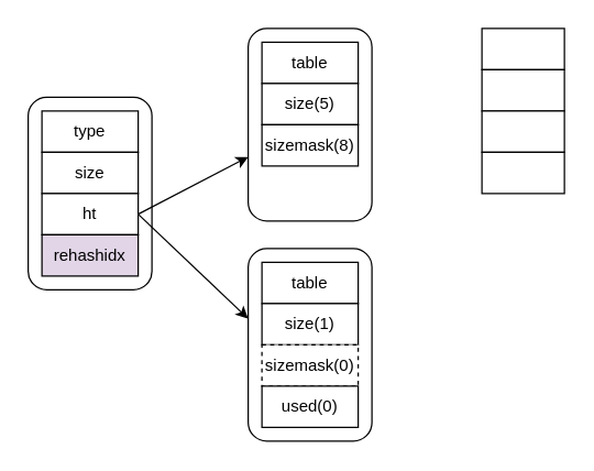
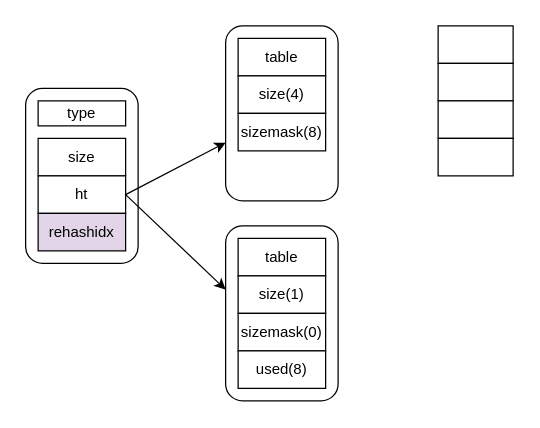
- <mxCell id="10" value="size(5)" style="rounded=0;whiteSpace=wrap;html=1;" vertex="1" parent="1"><mxGeometry x="190" y="60" width="70" height="30" as="geometry" /></mxCell>
+ <mxCell id="10" value="size(4)" style="rounded=0;whiteSpace=wrap;html=1;" vertex="1" parent="1"><mxGeometry x="190" y="60" width="70" height="30" as="geometry" /></mxCell>
- <mxCell id="3" value="type" style="rounded=0;whiteSpace=wrap;html=1;" vertex="1" parent="1"><mxGeometry x="30" y="80" width="70" height="30" as="geometry" /></mxCell>
+ <mxCell id="3" value="type" style="rounded=0;whiteSpace=wrap;html=1;" vertex="1" parent="1"><mxGeometry x="30" y="80" width="70" height="20" as="geometry" /></mxCell>
- <mxCell id="15" value="sizemask(0)" style="rounded=0;whiteSpace=wrap;html=1;dashed=1;" vertex="1" parent="1"><mxGeometry x="190" y="250" width="70" height="30" as="geometry" /></mxCell>
+ <mxCell id="15" value="sizemask(0)" style="rounded=0;whiteSpace=wrap;html=1;" vertex="1" parent="1"><mxGeometry x="190" y="250" width="70" height="30" as="geometry" /></mxCell>
- <mxCell id="16" value="used(0)" style="rounded=0;whiteSpace=wrap;html=1;" vertex="1" parent="1"><mxGeometry x="190" y="280" width="70" height="30" as="geometry" /></mxCell>
+ <mxCell id="16" value="used(8)" style="rounded=0;whiteSpace=wrap;html=1;" vertex="1" parent="1"><mxGeometry x="190" y="280" width="70" height="30" as="geometry" /></mxCell>
